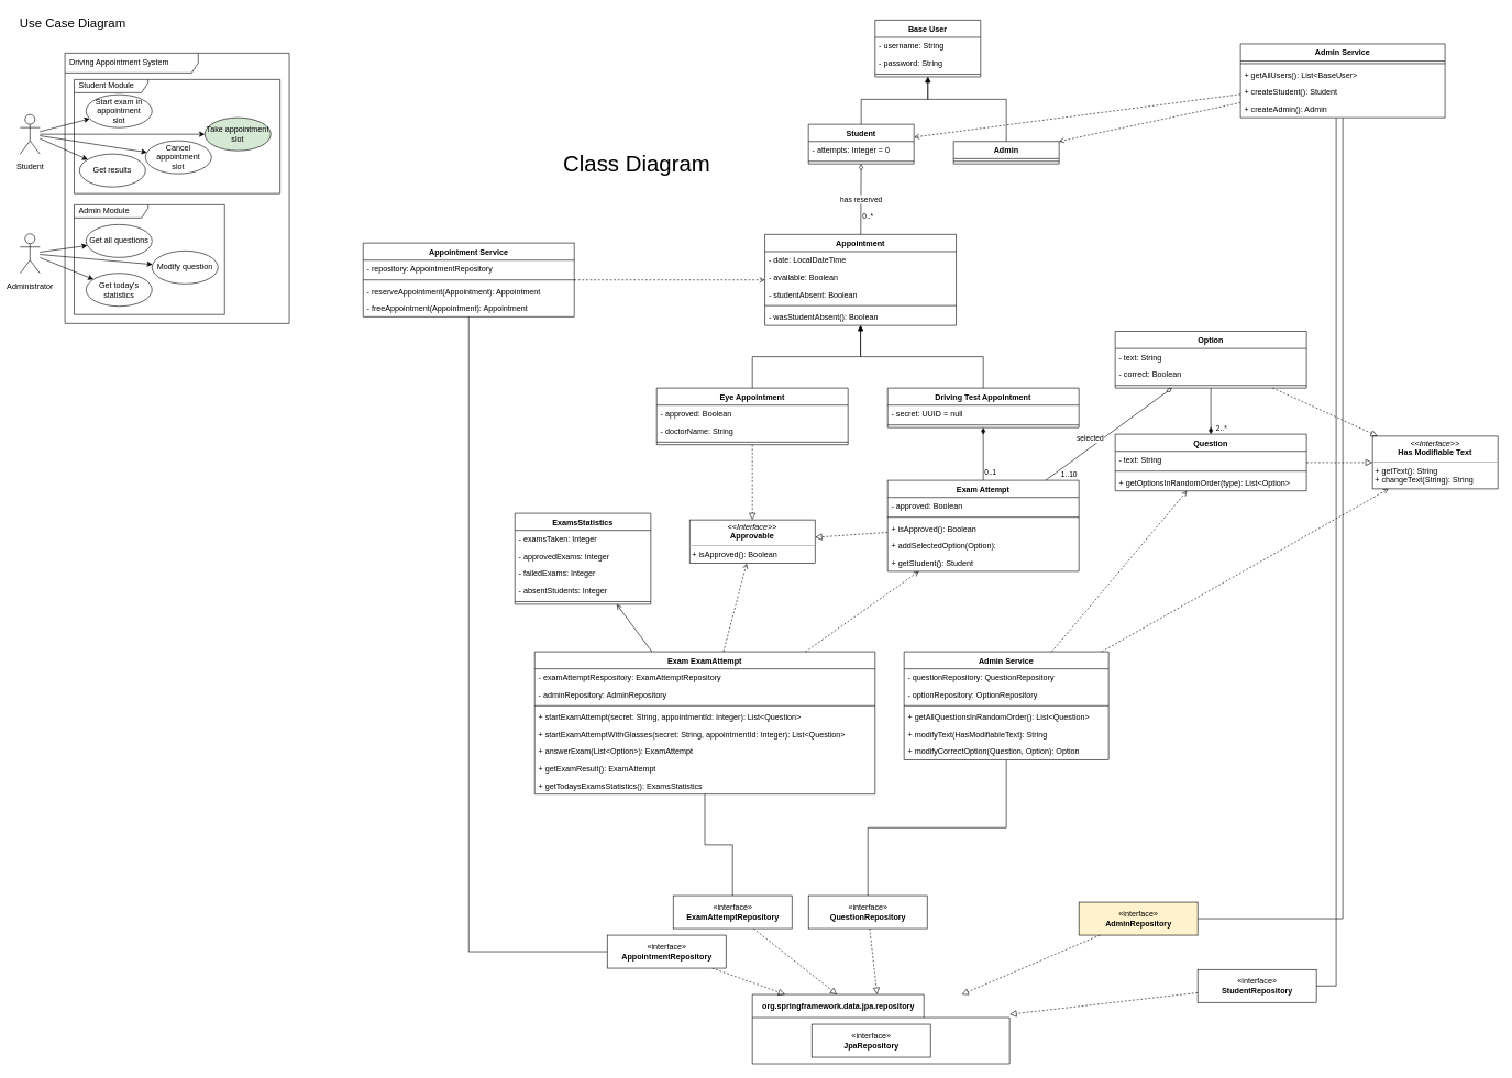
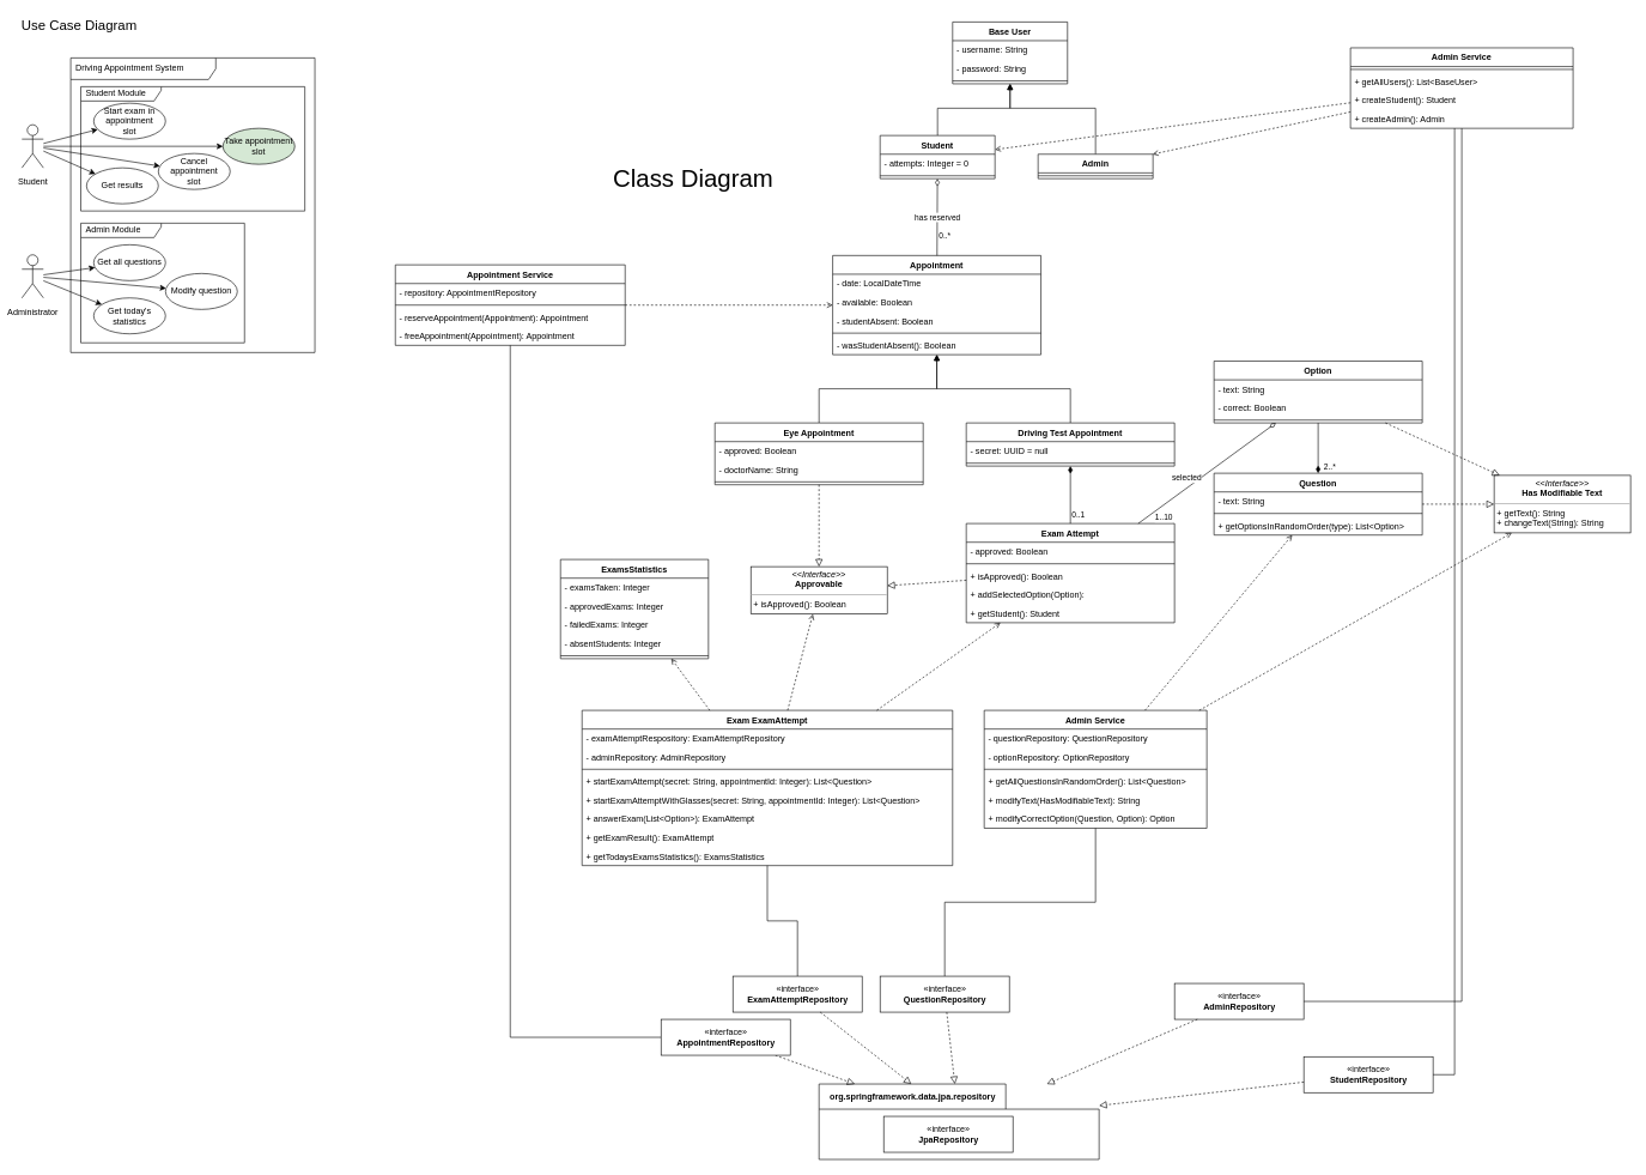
- <mxCell id="122" value="" style="endArrow=open;html=1;rounded=0;align=center;verticalAlign=bottom;dashed=0;endFill=0;labelBackgroundColor=none;" parent="1" source="83" target="116" edge="1"><mxGeometry relative="1" as="geometry"><mxPoint x="630" y="928" as="sourcePoint" /><mxPoint x="790" y="928" as="targetPoint" /></mxGeometry></mxCell>
+ <mxCell id="122" value="" style="endArrow=open;html=1;rounded=0;align=center;verticalAlign=bottom;dashed=1;endFill=0;labelBackgroundColor=none;" parent="1" source="83" target="116" edge="1"><mxGeometry relative="1" as="geometry"><mxPoint x="630" y="928" as="sourcePoint" /><mxPoint x="790" y="928" as="targetPoint" /></mxGeometry></mxCell>
- <mxCell id="128" value="«interface»&lt;br&gt;&lt;b&gt;AdminRepository&lt;/b&gt;" style="html=1;fillColor=#fff2cc;" vertex="1" parent="1"><mxGeometry x="1635" y="1368" width="180" height="50" as="geometry" /></mxCell>
+ <mxCell id="128" value="«interface»&lt;br&gt;&lt;b&gt;AdminRepository&lt;/b&gt;" style="html=1;" vertex="1" parent="1"><mxGeometry x="1635" y="1368" width="180" height="50" as="geometry" /></mxCell>
